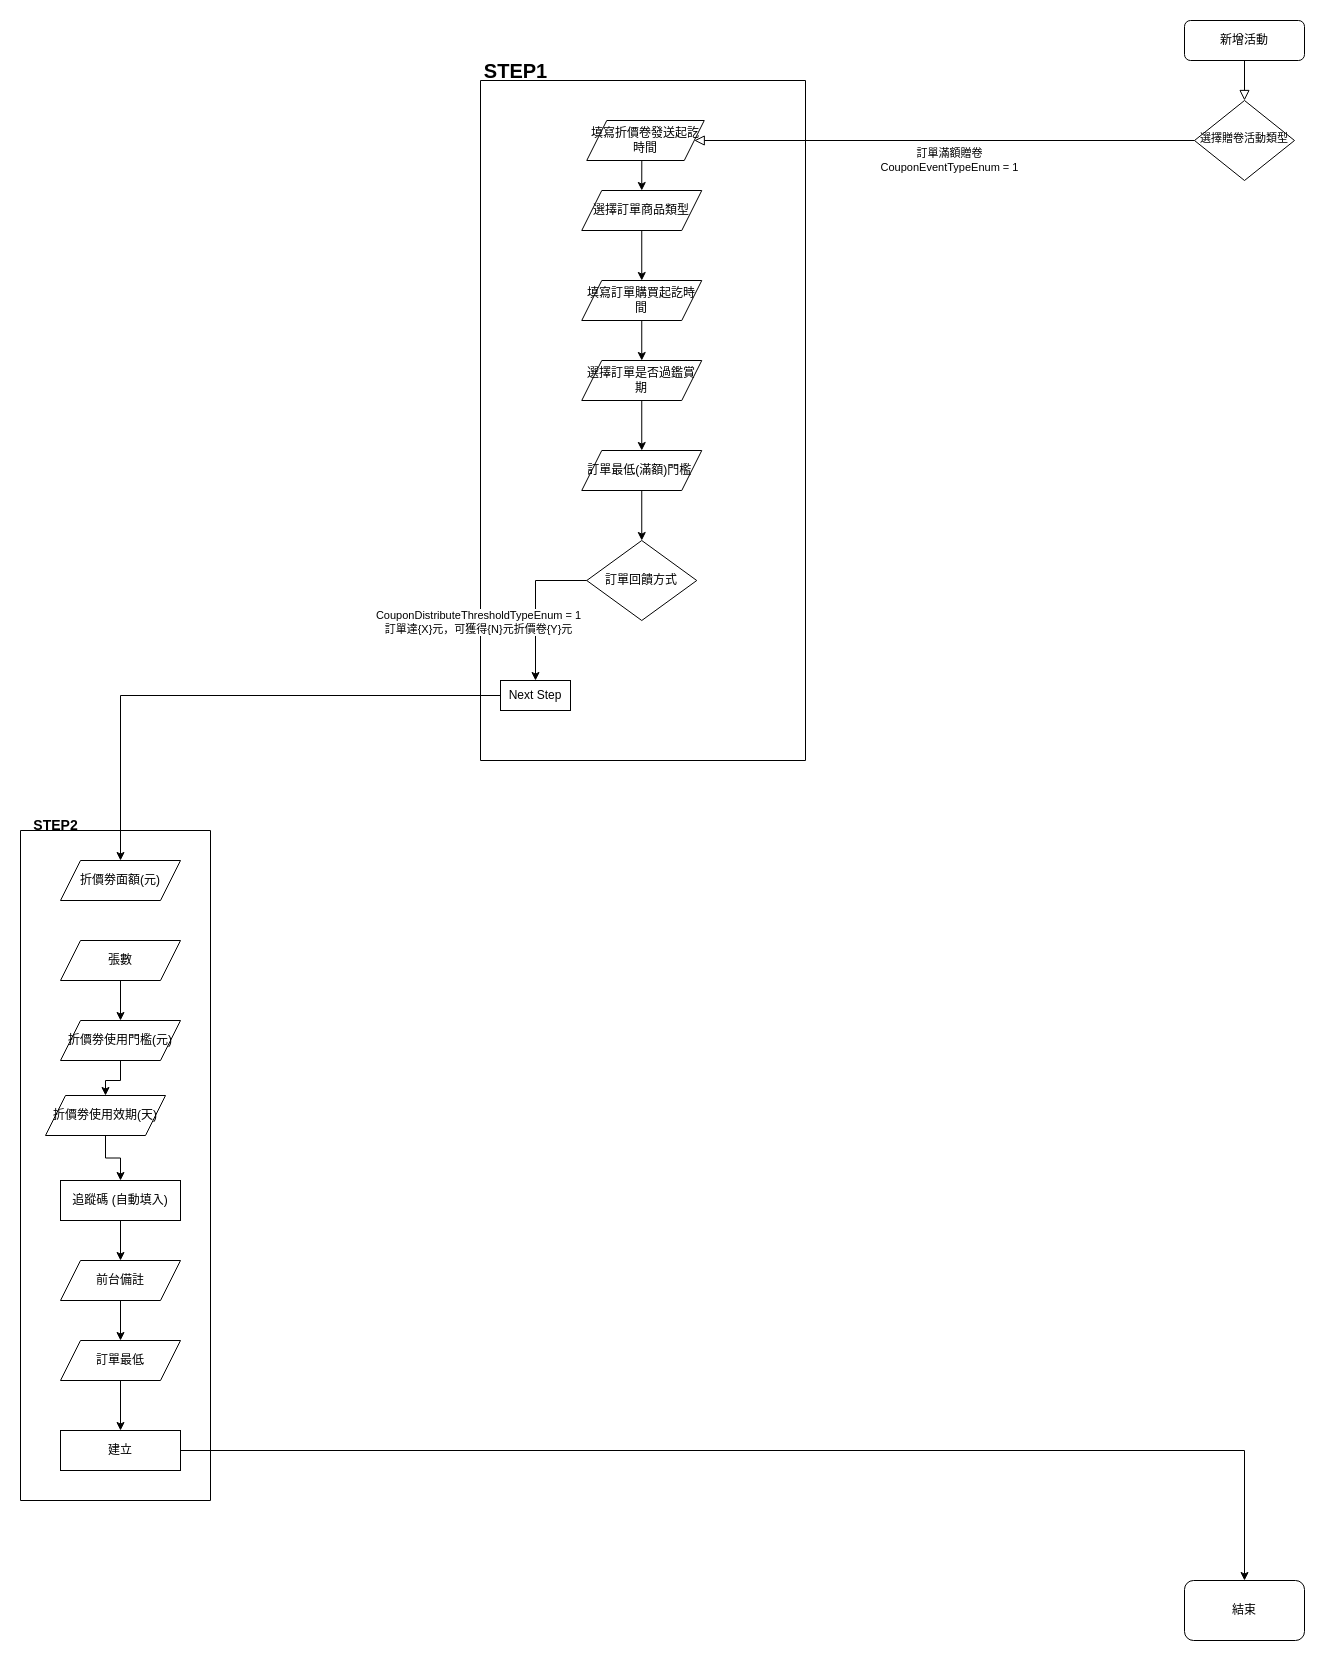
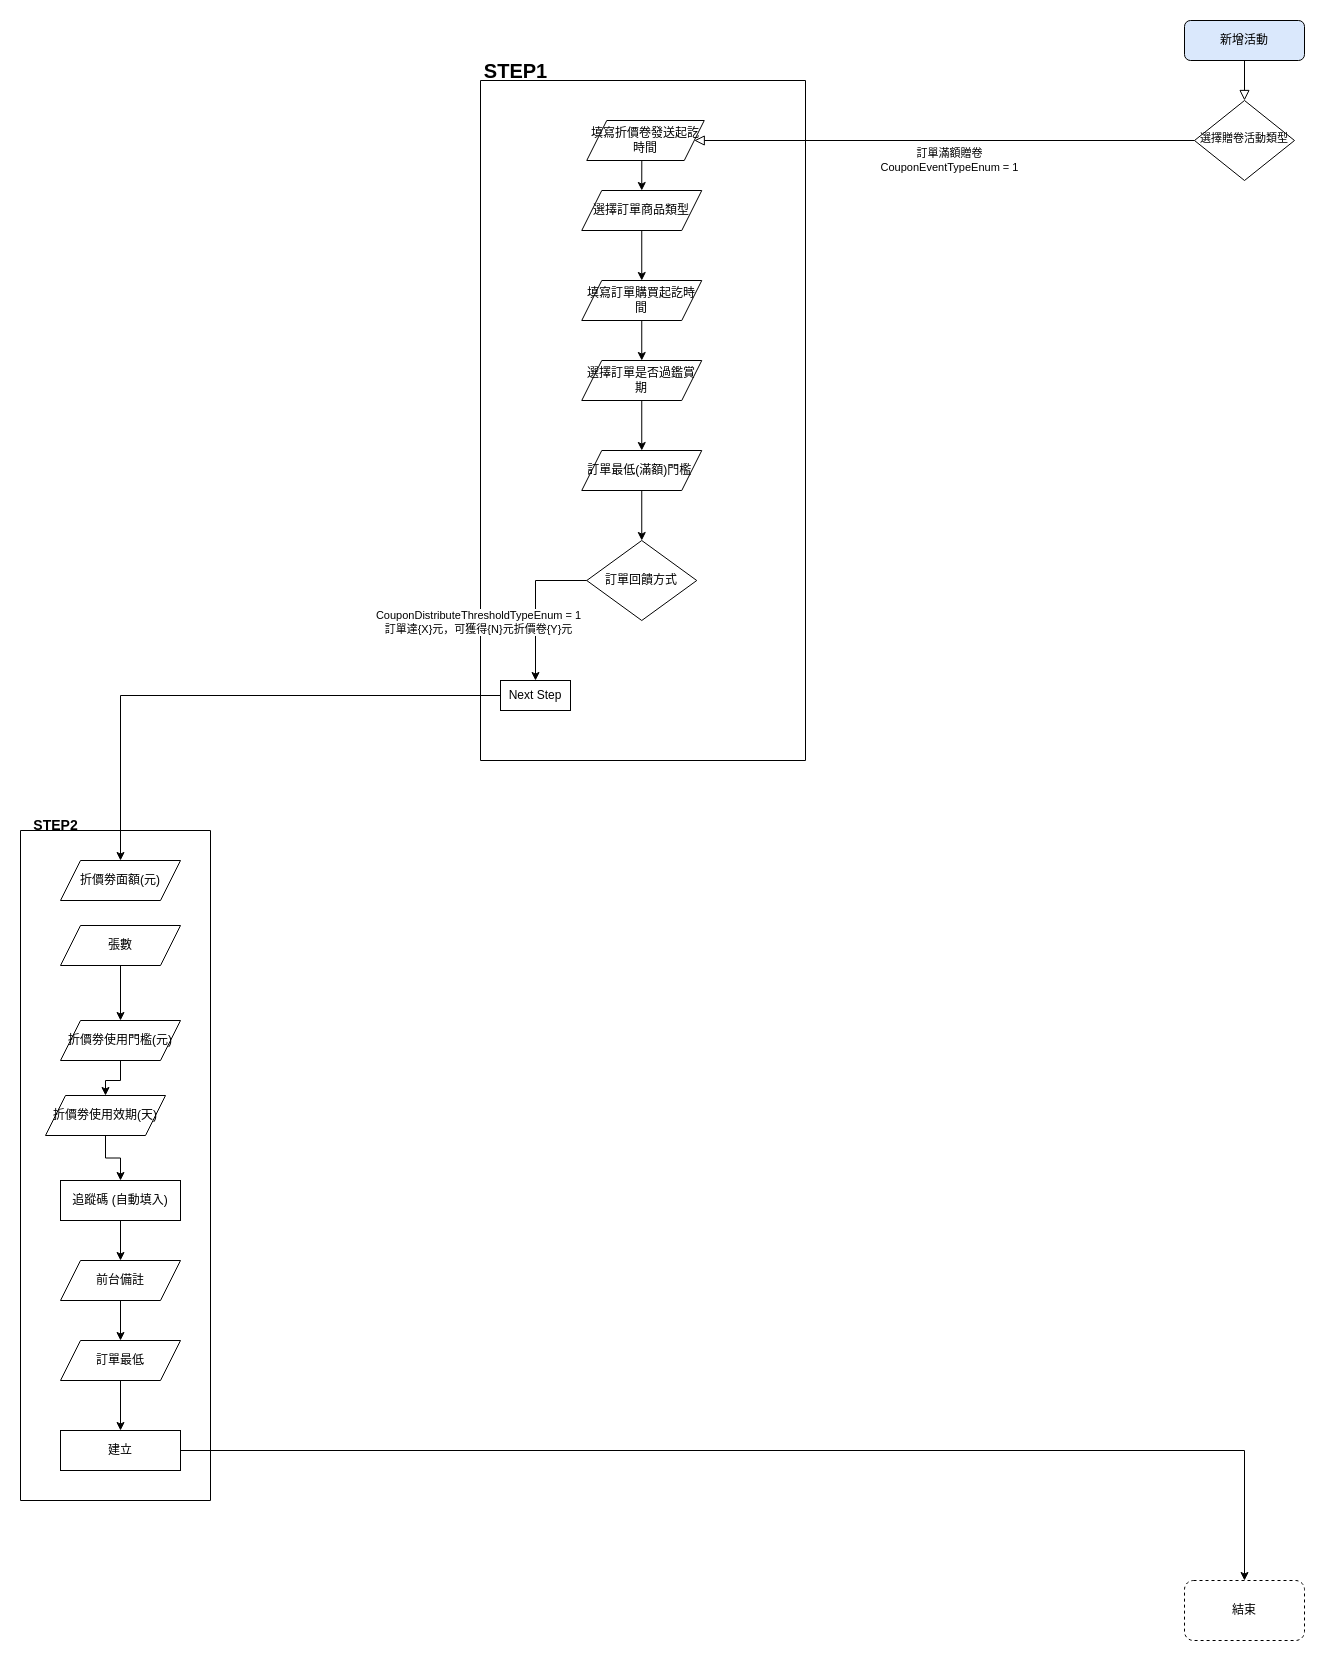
- <mxCell id="19" value="新增活動" style="rounded=1;whiteSpace=wrap;html=1;fontSize=12;glass=0;strokeWidth=1;shadow=0;" parent="1" vertex="1"><mxGeometry x="1184" y="20" width="120" height="40" as="geometry" /></mxCell>
+ <mxCell id="19" value="新增活動" style="rounded=1;whiteSpace=wrap;html=1;fontSize=12;glass=0;strokeWidth=1;shadow=0;fillColor=#dae8fc;" parent="1" vertex="1"><mxGeometry x="1184" y="20" width="120" height="40" as="geometry" /></mxCell>
- <mxCell id="27" value="張數" style="shape=parallelogram;perimeter=parallelogramPerimeter;whiteSpace=wrap;html=1;fixedSize=1;" vertex="1" parent="22"><mxGeometry x="40" y="110" width="120" height="40" as="geometry" /></mxCell>
+ <mxCell id="27" value="張數" style="shape=parallelogram;perimeter=parallelogramPerimeter;whiteSpace=wrap;html=1;fixedSize=1;" vertex="1" parent="22"><mxGeometry x="40" y="95" width="120" height="40" as="geometry" /></mxCell>
- <mxCell id="40" value="結束" style="rounded=1;whiteSpace=wrap;html=1;" vertex="1" parent="1"><mxGeometry x="1184" y="1580" width="120" height="60" as="geometry" /></mxCell>
+ <mxCell id="40" value="結束" style="rounded=1;whiteSpace=wrap;html=1;dashed=1;" vertex="1" parent="1"><mxGeometry x="1184" y="1580" width="120" height="60" as="geometry" /></mxCell>
